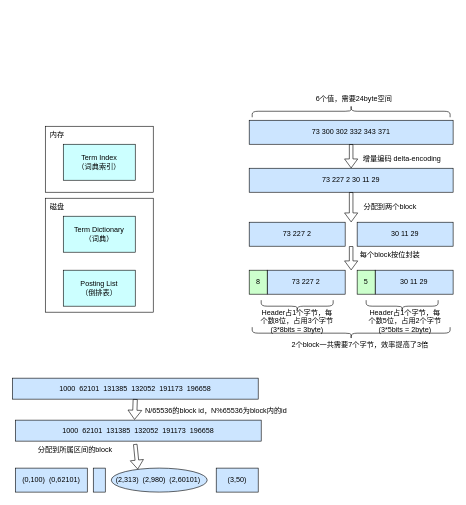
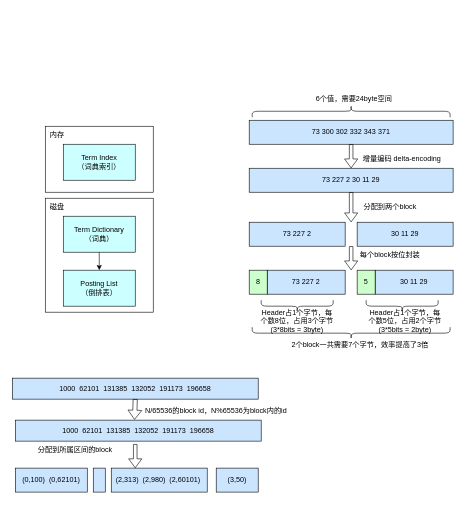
+ <mxCell id="9" value="" style="endArrow=classic;html=1;rounded=0;exitX=0.5;exitY=1;exitDx=0;exitDy=0;entryX=0.5;entryY=0;entryDx=0;entryDy=0;" parent="1" source="7" target="8" edge="1"><mxGeometry width="50" height="50" relative="1" as="geometry"><mxPoint x="365" y="470" as="sourcePoint" /><mxPoint x="415" y="420" as="targetPoint" /></mxGeometry></mxCell>
- <mxCell id="35" value="(2,313)&amp;nbsp; (2,980)&amp;nbsp; (2,60101)&amp;nbsp;" style="ellipse;whiteSpace=wrap;html=1;fillColor=#CCE5FF;" vertex="1" parent="1"><mxGeometry x="185" y="780" width="160" height="40" as="geometry" /></mxCell>
+ <mxCell id="35" value="(2,313)&amp;nbsp; (2,980)&amp;nbsp; (2,60101)&amp;nbsp;" style="rounded=0;whiteSpace=wrap;html=1;fillColor=#CCE5FF;" vertex="1" parent="1"><mxGeometry x="185" y="780" width="160" height="40" as="geometry" /></mxCell>
